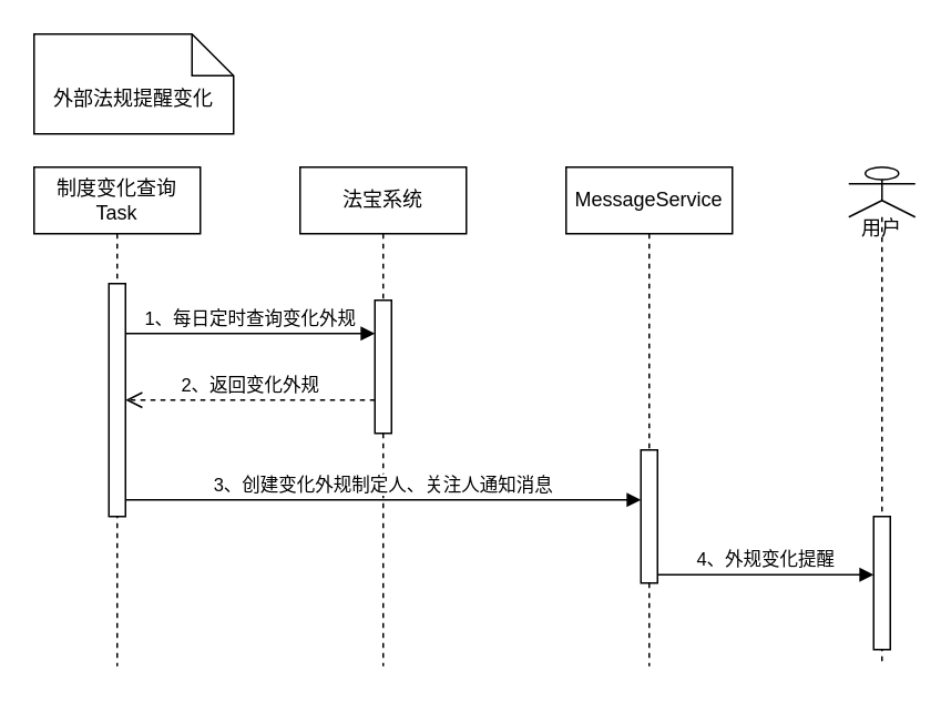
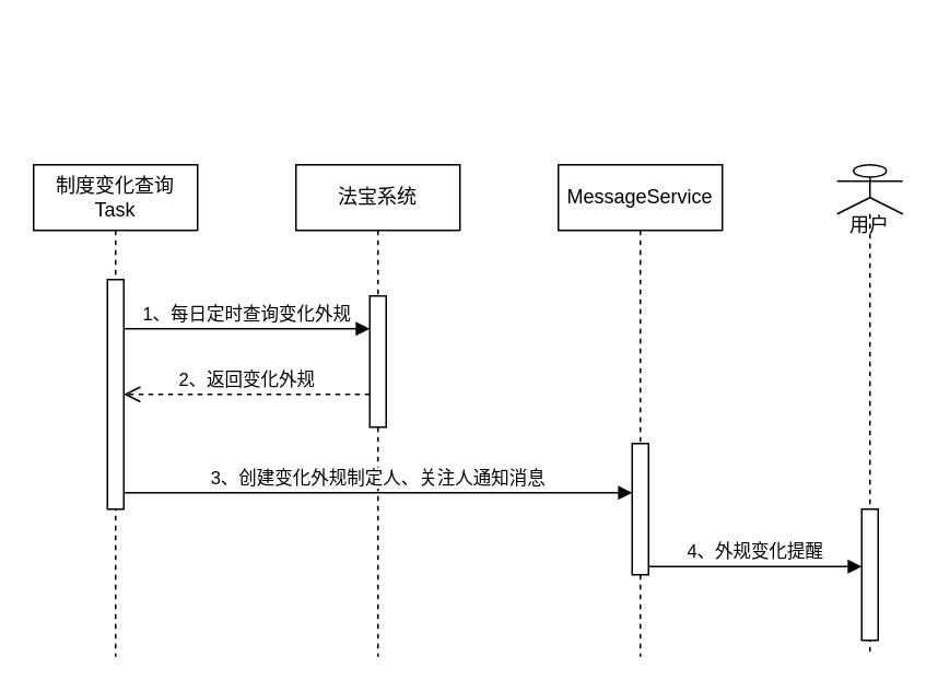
- <mxCell id="2" value="外部法规提醒变化" style="shape=note2;boundedLbl=1;whiteSpace=wrap;html=1;size=25;verticalAlign=top;align=center;" vertex="1" parent="1"><mxGeometry x="20" y="20" width="120" height="60" as="geometry" /></mxCell>
